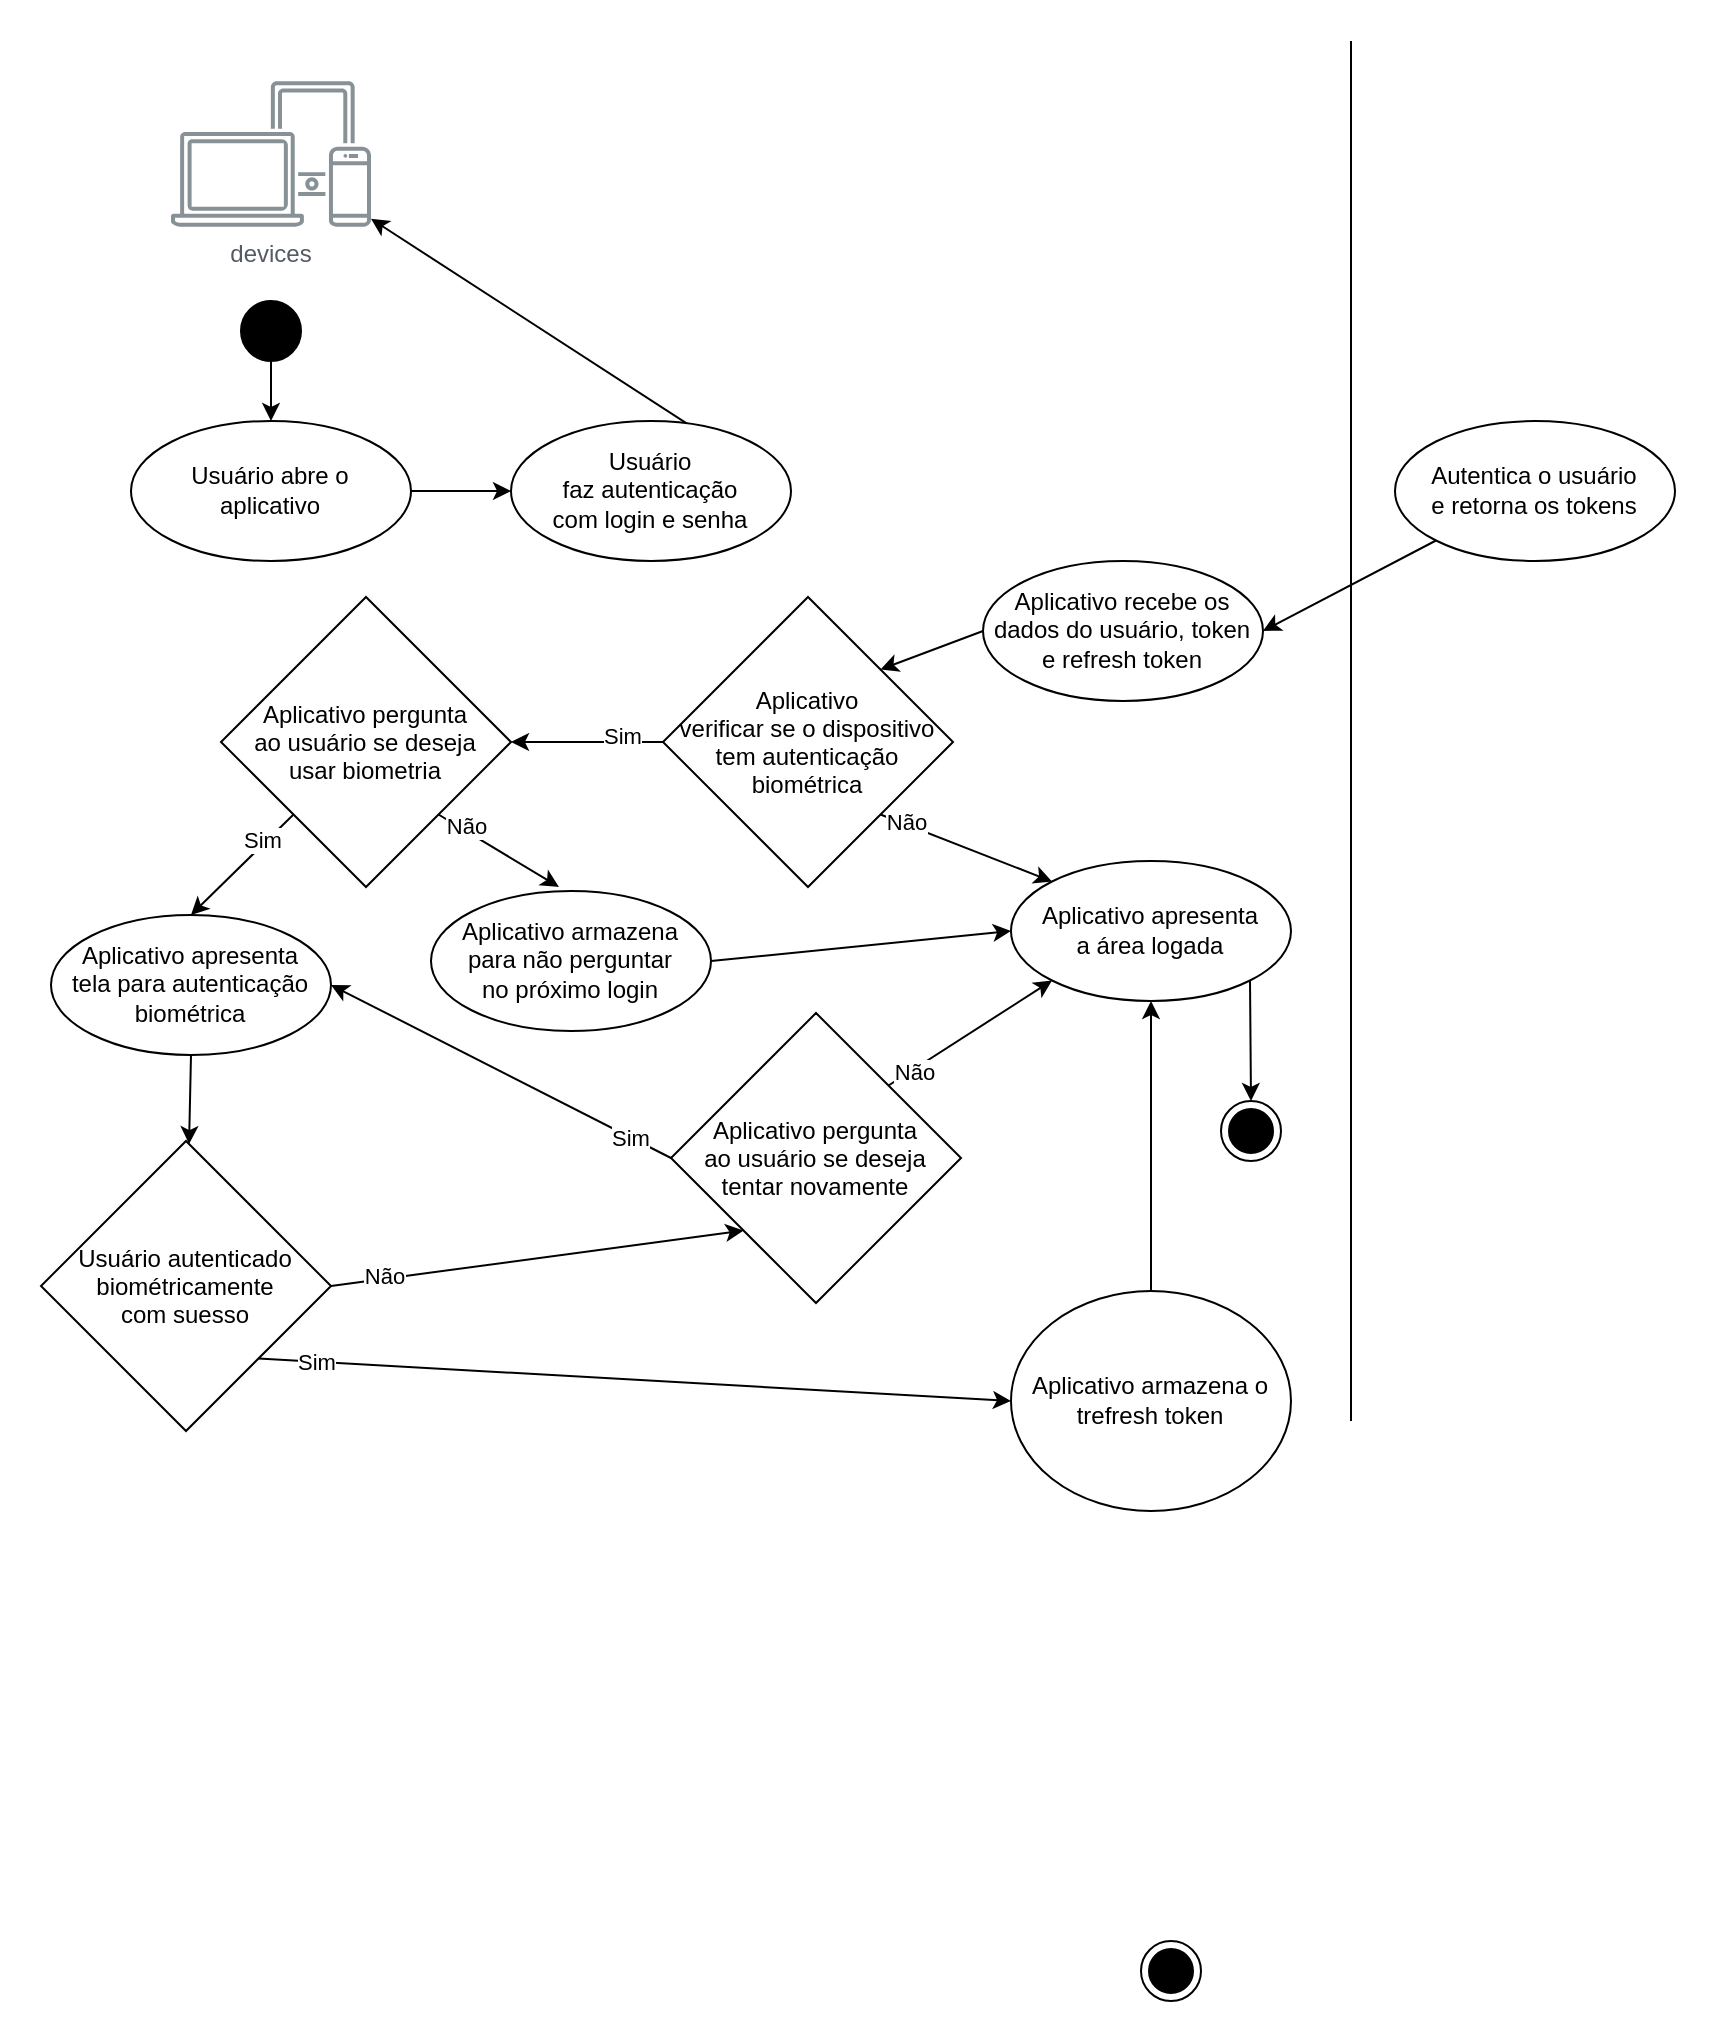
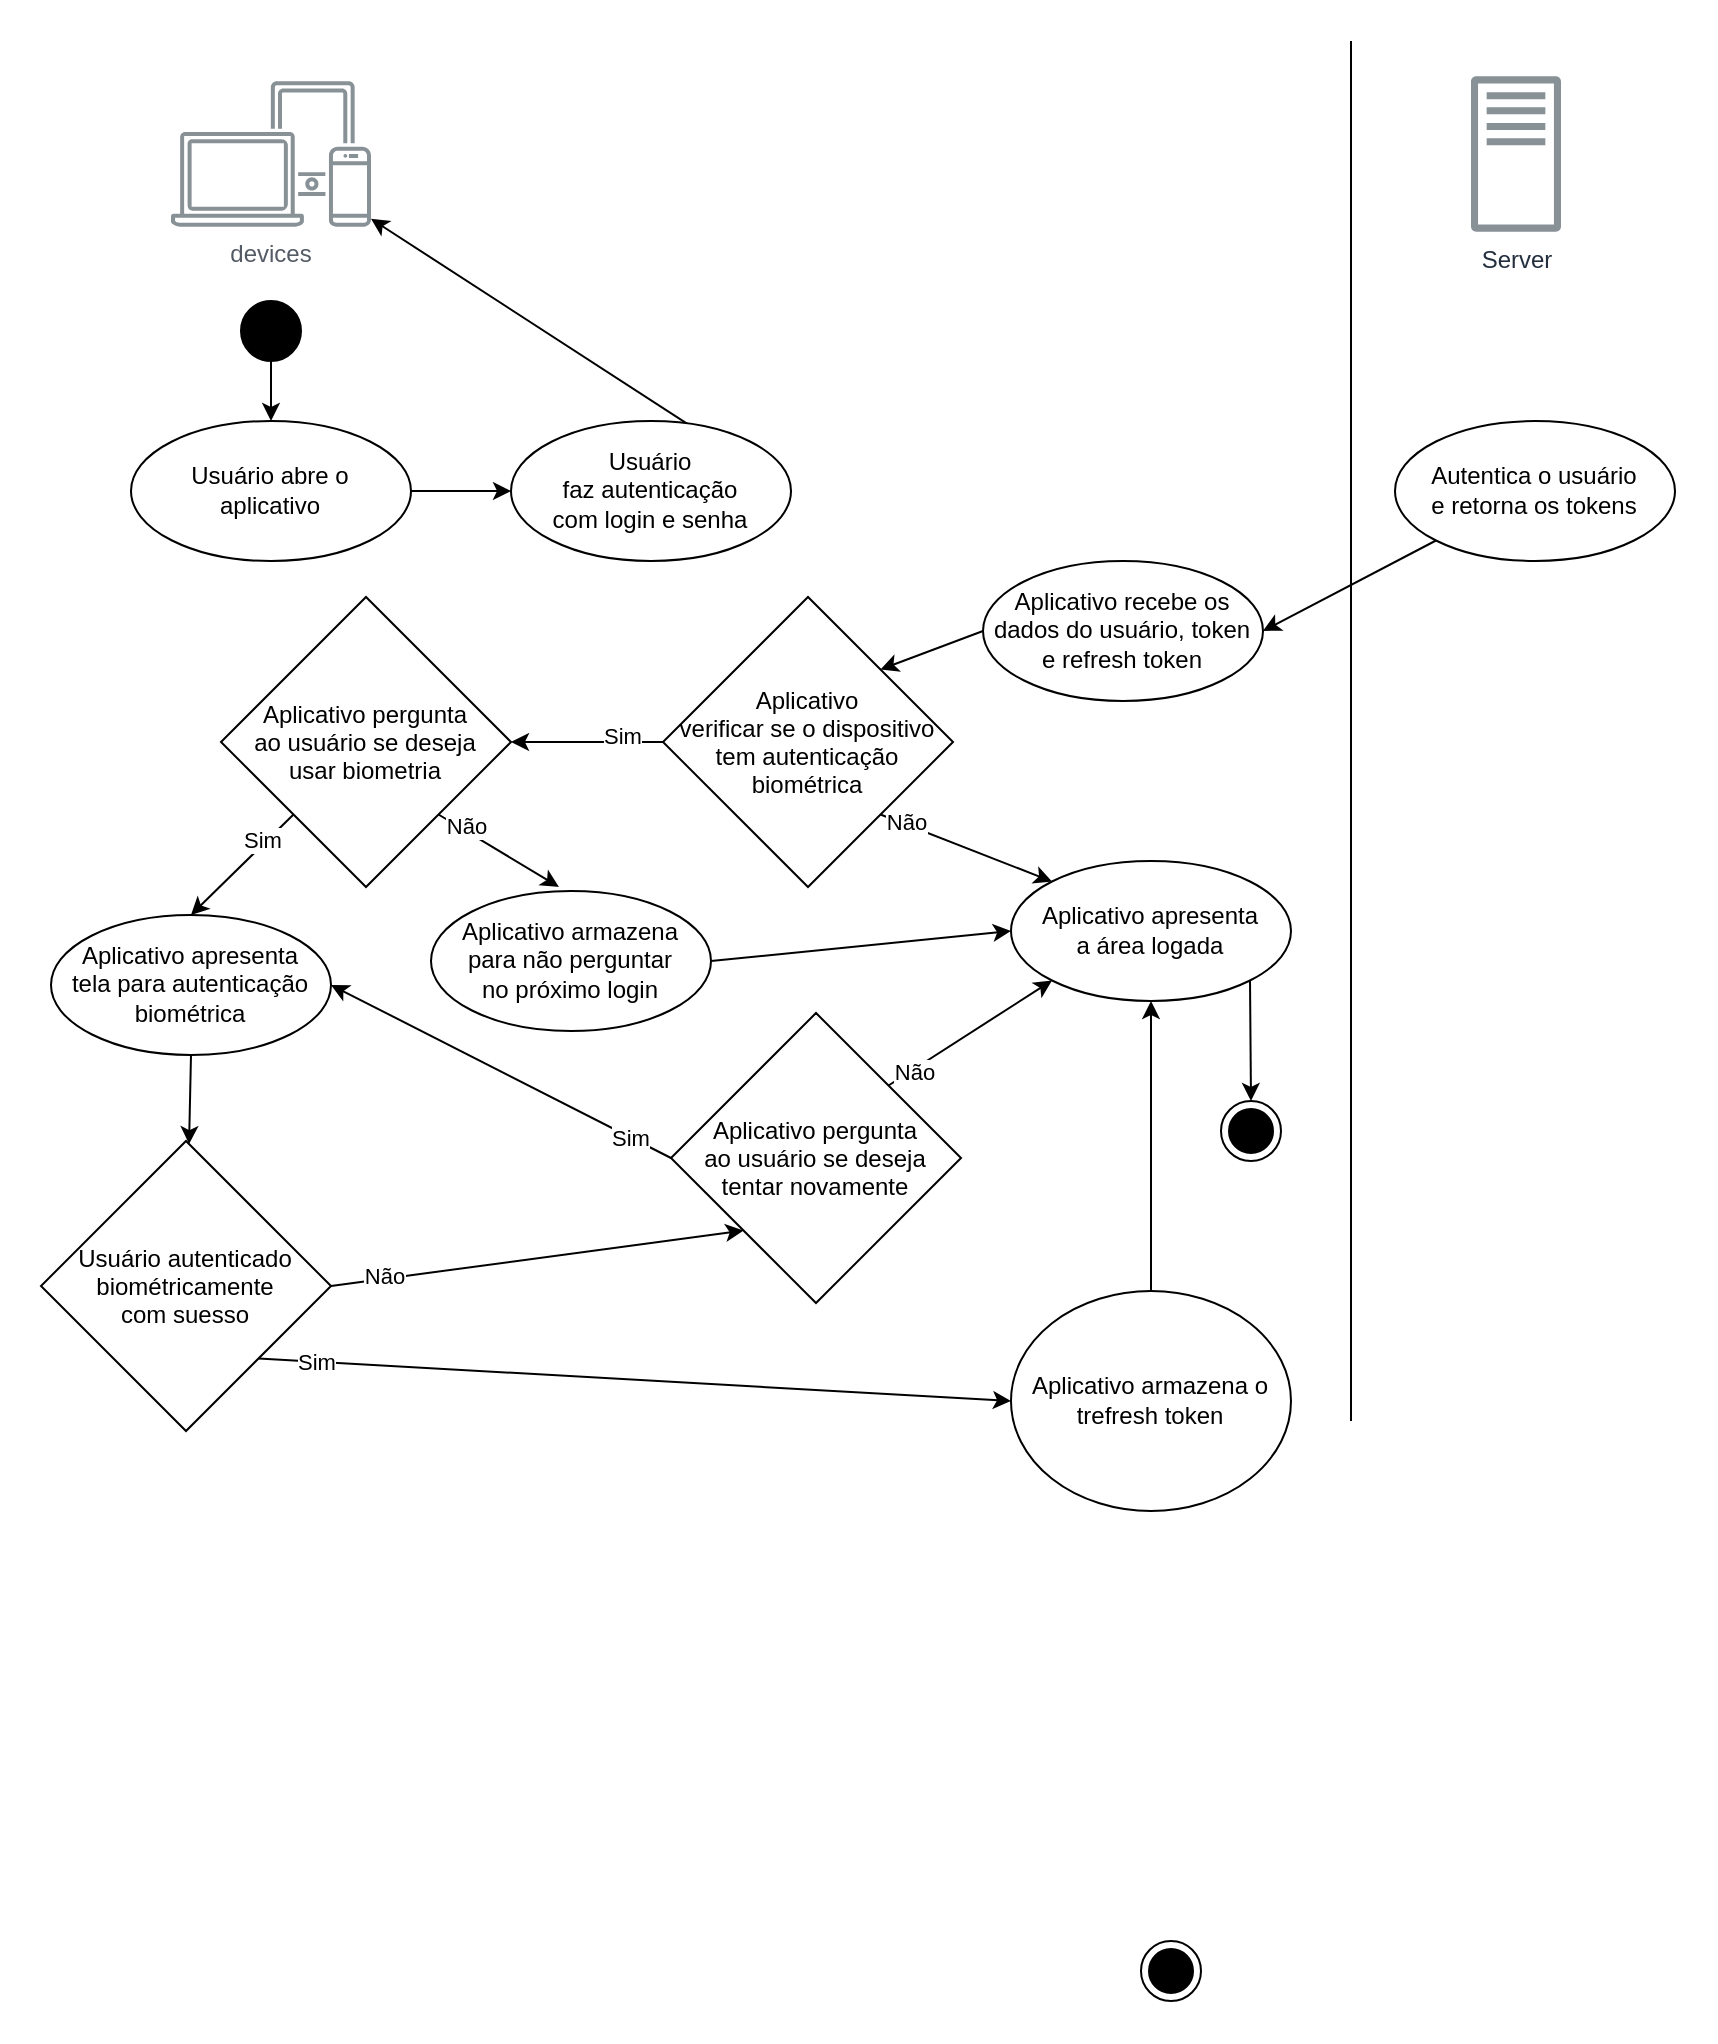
+ <mxCell id="3" value="Server" style="sketch=0;outlineConnect=0;fontColor=#232F3E;gradientColor=none;fillColor=#879196;strokeColor=none;dashed=0;verticalLabelPosition=bottom;verticalAlign=top;align=center;html=1;fontSize=12;fontStyle=0;aspect=fixed;pointerEvents=1;shape=mxgraph.aws4.traditional_server;" parent="1" vertex="1"><mxGeometry x="735" y="37.5" width="45" height="78" as="geometry" /></mxCell>
